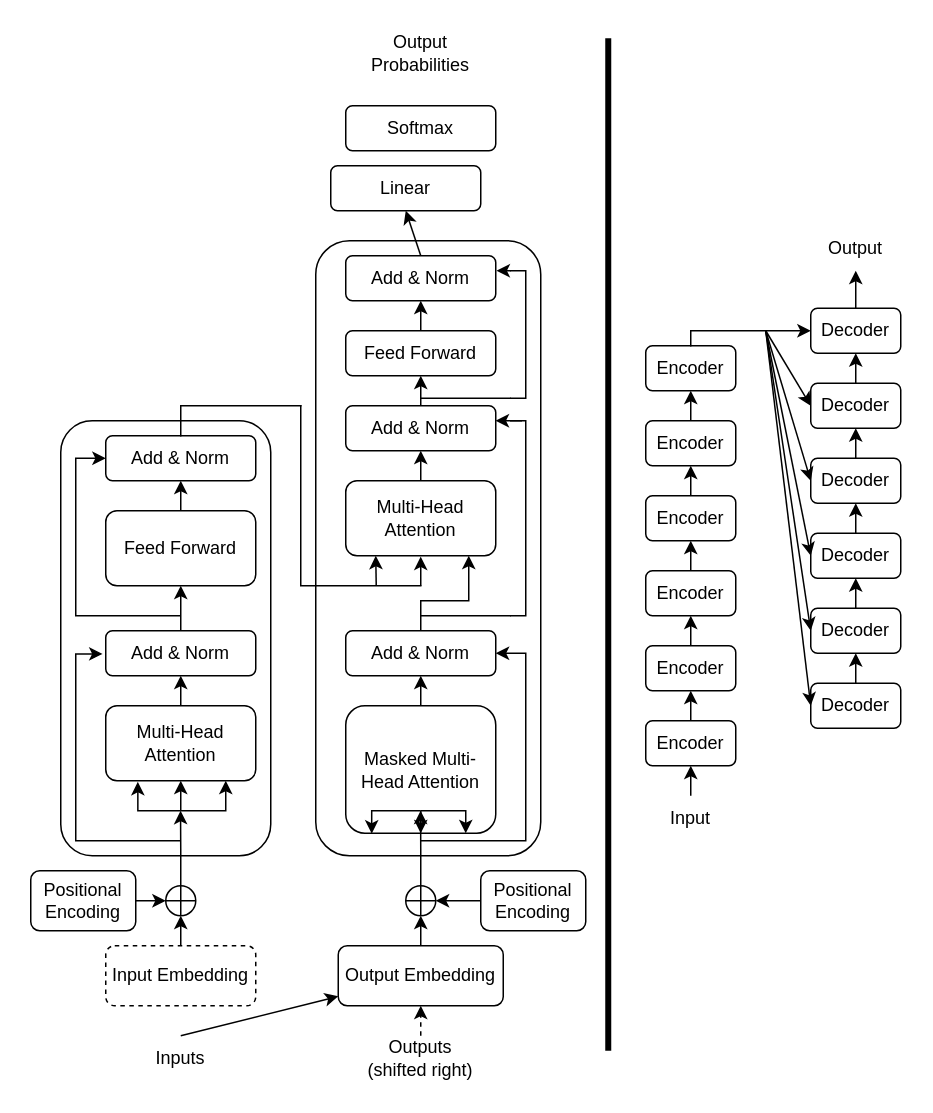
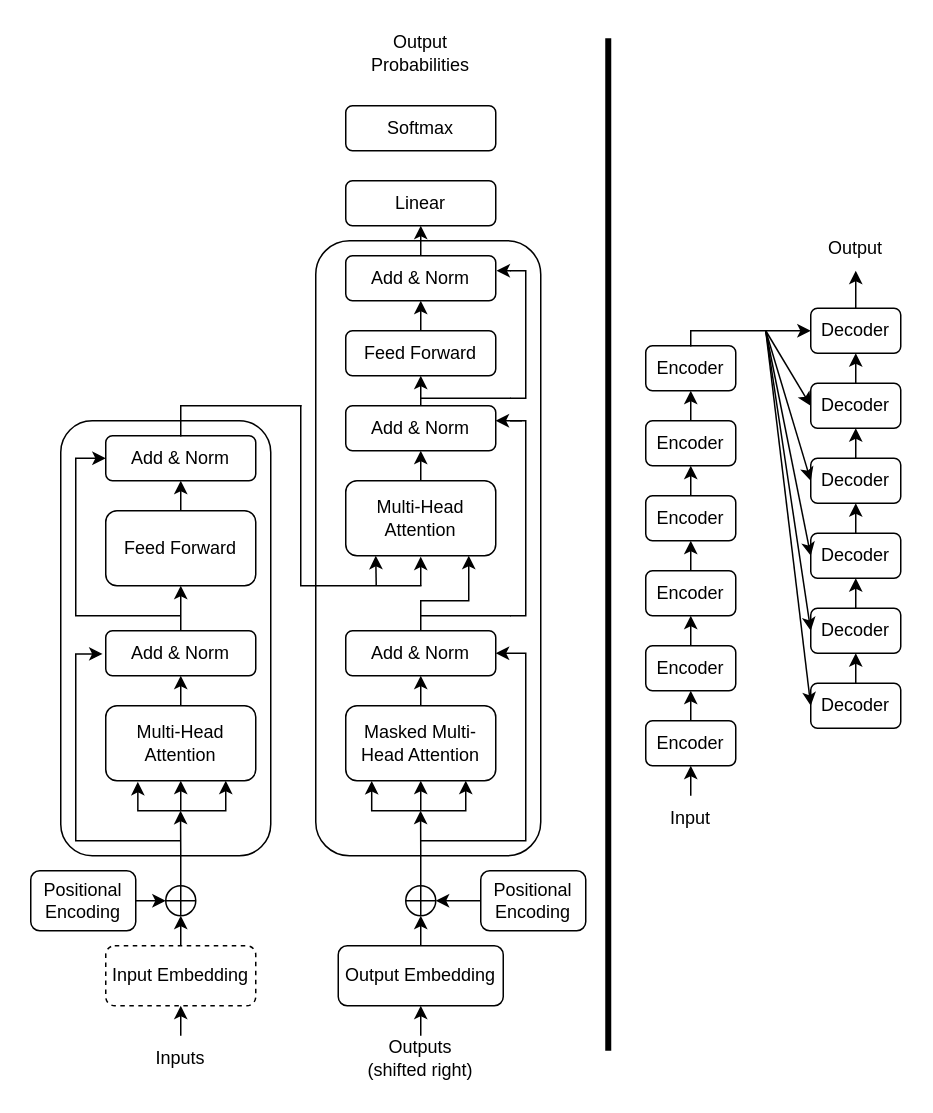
- <mxCell id="54" value="Linear" style="rounded=1;whiteSpace=wrap;html=1;" vertex="1" parent="1"><mxGeometry x="220" y="110" width="100" height="30" as="geometry" /></mxCell>
+ <mxCell id="54" value="Linear" style="rounded=1;whiteSpace=wrap;html=1;" vertex="1" parent="1"><mxGeometry x="230" y="120" width="100" height="30" as="geometry" /></mxCell>
- <mxCell id="23" value="Masked Multi-Head Attention" style="rounded=1;whiteSpace=wrap;html=1;" vertex="1" parent="1"><mxGeometry x="230" y="470" width="100" height="85" as="geometry" /></mxCell>
+ <mxCell id="23" value="Masked Multi-Head Attention" style="rounded=1;whiteSpace=wrap;html=1;" vertex="1" parent="1"><mxGeometry x="230" y="470" width="100" height="50" as="geometry" /></mxCell>
- <mxCell id="59" style="edgeStyle=none;rounded=0;orthogonalLoop=1;jettySize=auto;html=1;exitX=0.5;exitY=0;exitDx=0;exitDy=0;" edge="1" parent="1" source="60" target="30"><mxGeometry relative="1" as="geometry" /></mxCell>
+ <mxCell id="59" style="edgeStyle=none;rounded=0;orthogonalLoop=1;jettySize=auto;html=1;exitX=0.5;exitY=0;exitDx=0;exitDy=0;entryX=0.5;entryY=1;entryDx=0;entryDy=0;" edge="1" parent="1" source="60" target="12"><mxGeometry relative="1" as="geometry" /></mxCell>
- <mxCell id="61" style="edgeStyle=none;rounded=0;orthogonalLoop=1;jettySize=auto;html=1;exitX=0.5;exitY=0;exitDx=0;exitDy=0;entryX=0.5;entryY=1;entryDx=0;entryDy=0;dashed=1;" edge="1" parent="1" source="62" target="30"><mxGeometry relative="1" as="geometry" /></mxCell>
+ <mxCell id="61" style="edgeStyle=none;rounded=0;orthogonalLoop=1;jettySize=auto;html=1;exitX=0.5;exitY=0;exitDx=0;exitDy=0;entryX=0.5;entryY=1;entryDx=0;entryDy=0;" edge="1" parent="1" source="62" target="30"><mxGeometry relative="1" as="geometry" /></mxCell>
